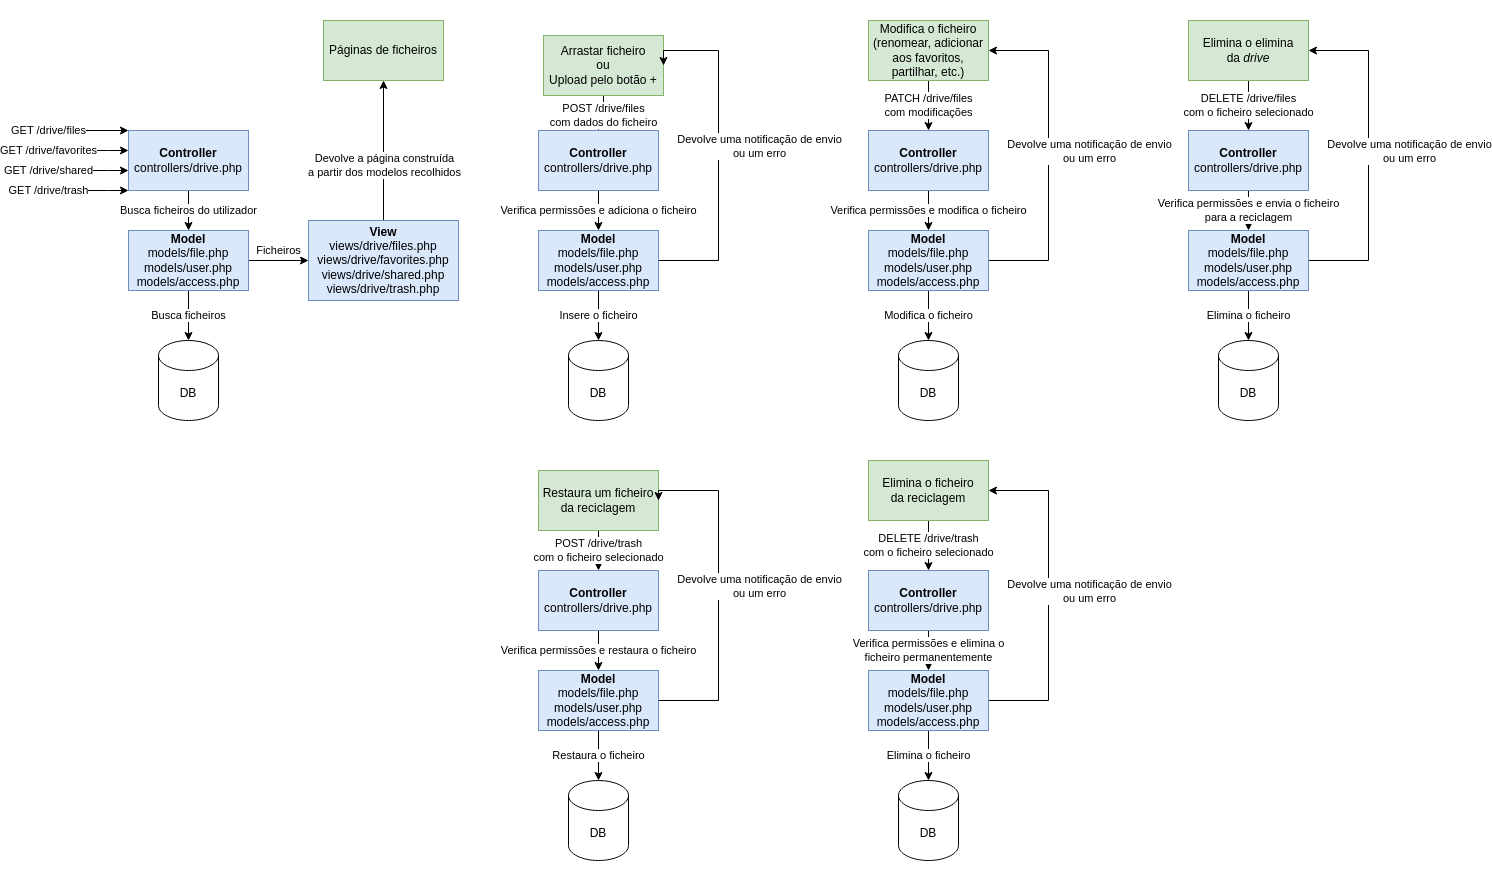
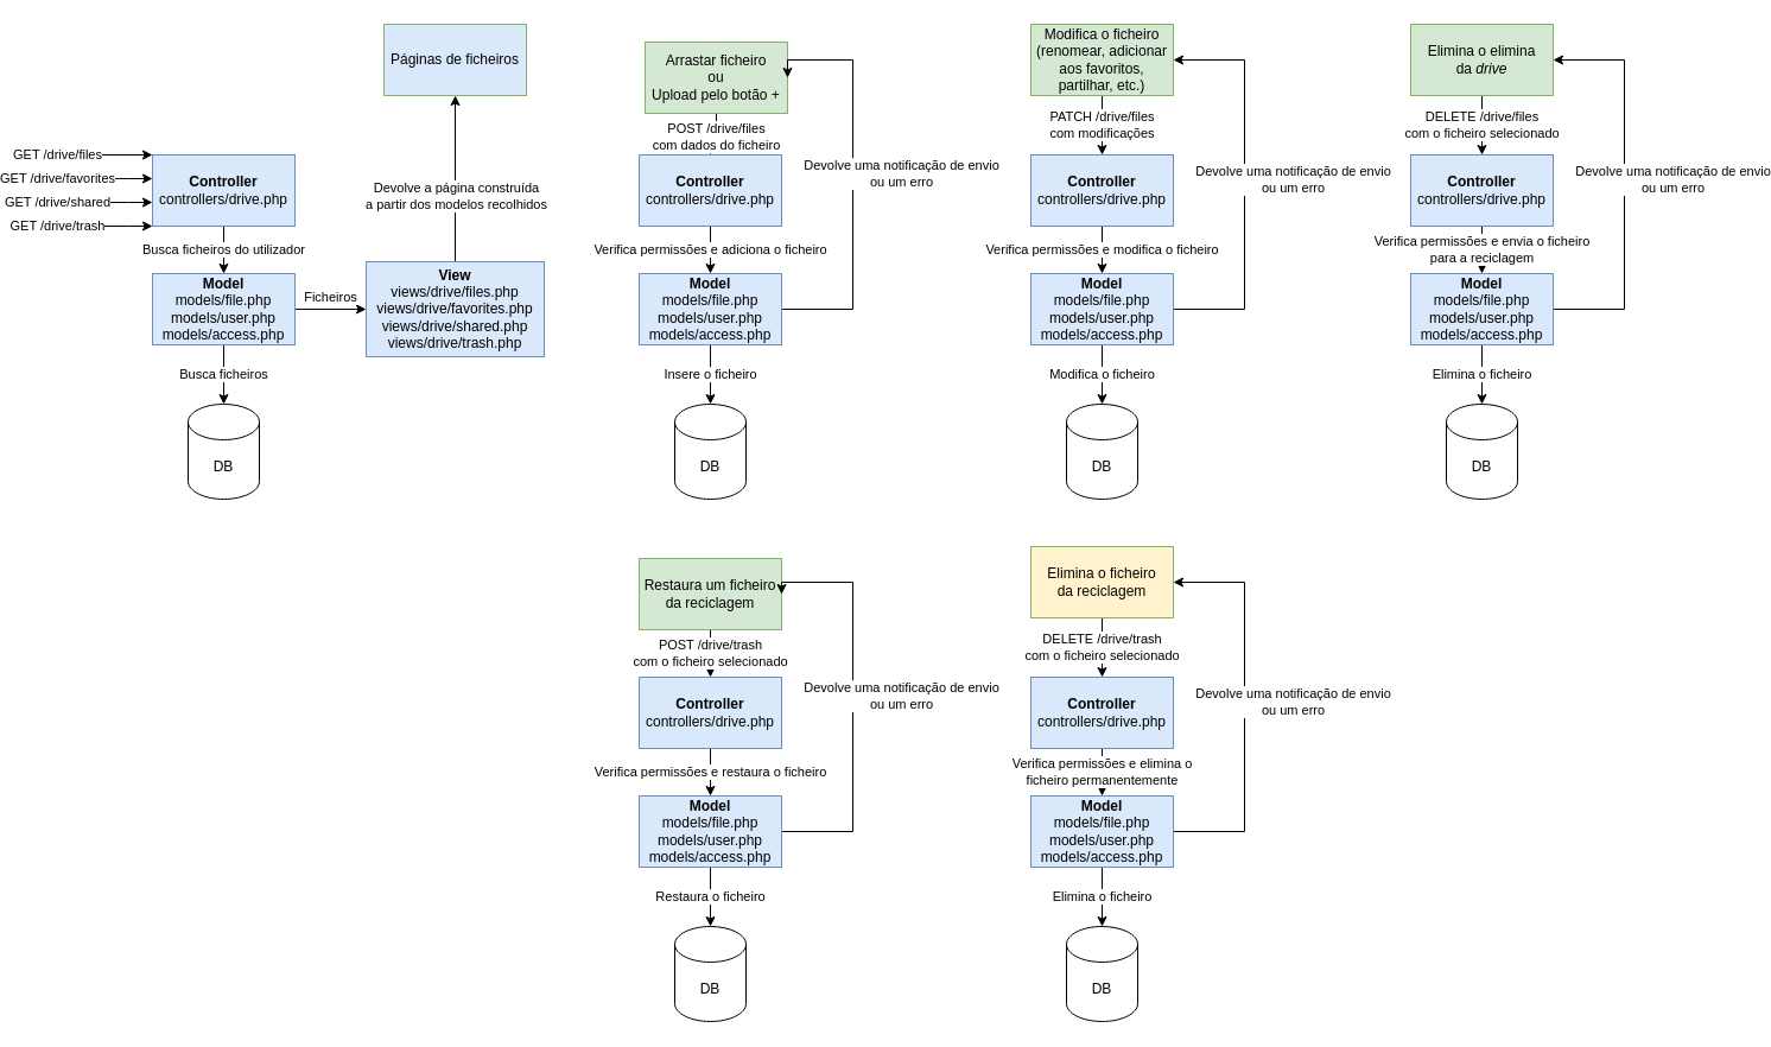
- <mxCell id="14" value="Páginas de ficheiros" style="rounded=0;whiteSpace=wrap;html=1;fillColor=#d5e8d4;strokeColor=#82b366;" parent="1" vertex="1"><mxGeometry x="315" y="20" width="120" height="60" as="geometry" /></mxCell>
+ <mxCell id="14" value="Páginas de ficheiros" style="rounded=0;whiteSpace=wrap;html=1;fillColor=#dae8fc;strokeColor=#82b366;" parent="1" vertex="1"><mxGeometry x="315" y="20" width="120" height="60" as="geometry" /></mxCell>
- <mxCell id="53" value="&lt;div&gt;Elimina o ficheiro&lt;/div&gt;&lt;div&gt;da reciclagem&lt;br&gt;&lt;/div&gt;" style="rounded=0;whiteSpace=wrap;html=1;fillColor=#d5e8d4;strokeColor=#82b366;" parent="1" vertex="1"><mxGeometry x="860" y="460" width="120" height="60" as="geometry" /></mxCell>
+ <mxCell id="53" value="&lt;div&gt;Elimina o ficheiro&lt;/div&gt;&lt;div&gt;da reciclagem&lt;br&gt;&lt;/div&gt;" style="rounded=0;whiteSpace=wrap;html=1;fillColor=#fff2cc;strokeColor=#82b366;" parent="1" vertex="1"><mxGeometry x="860" y="460" width="120" height="60" as="geometry" /></mxCell>
